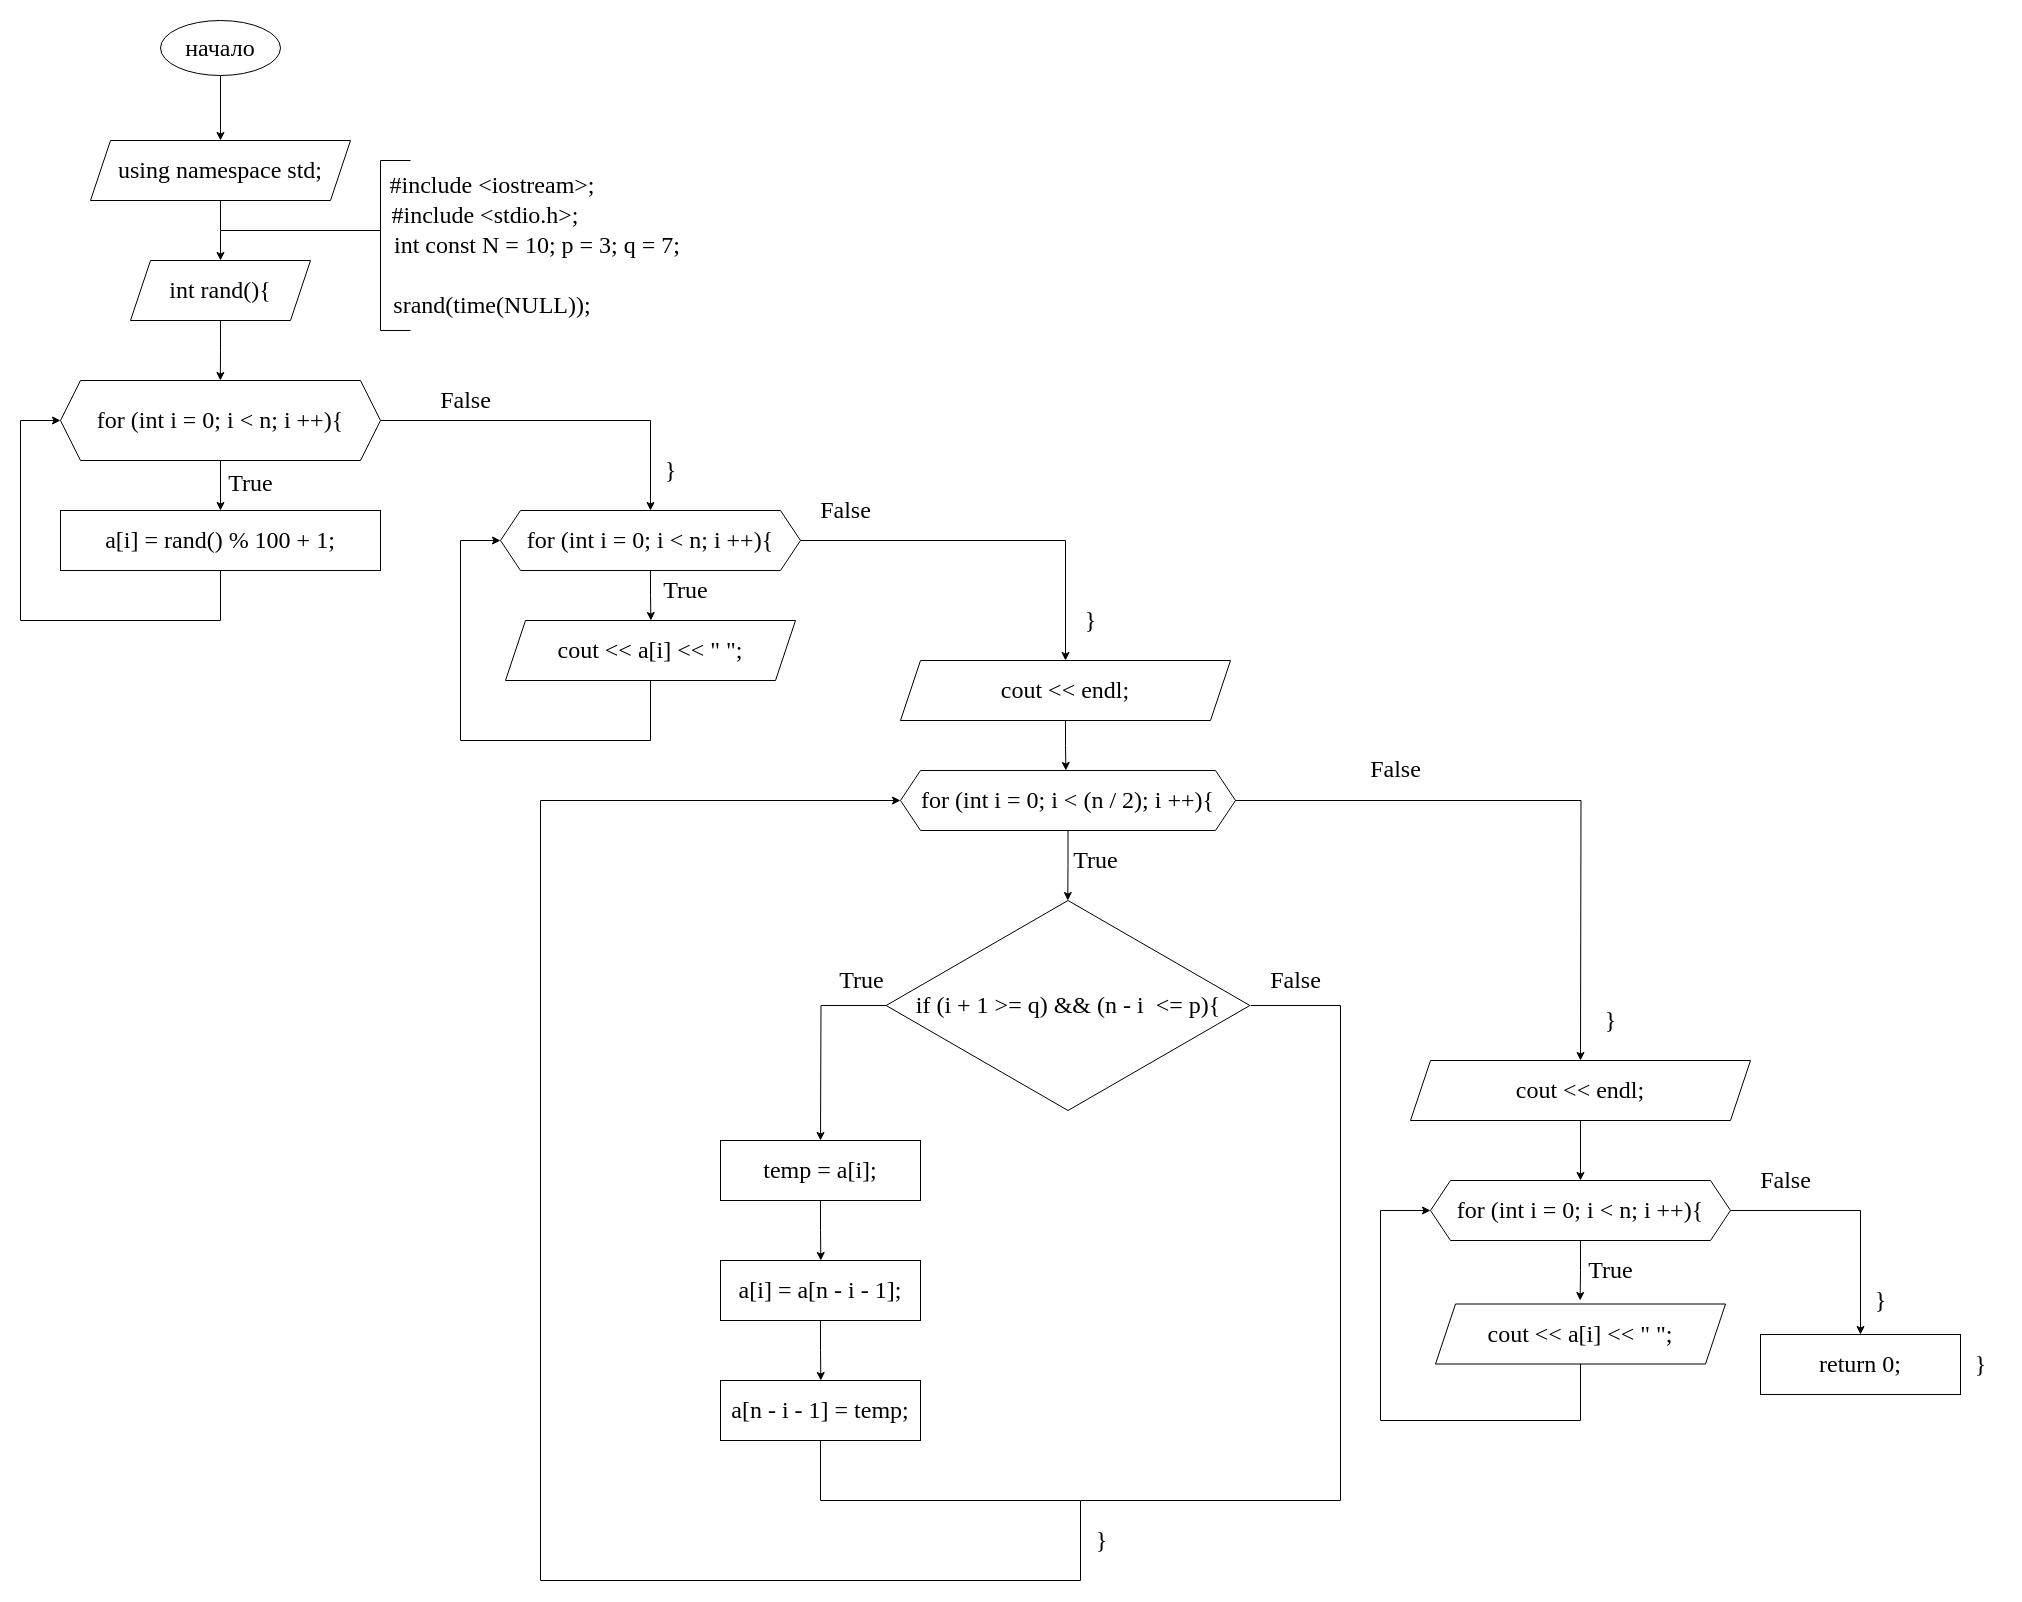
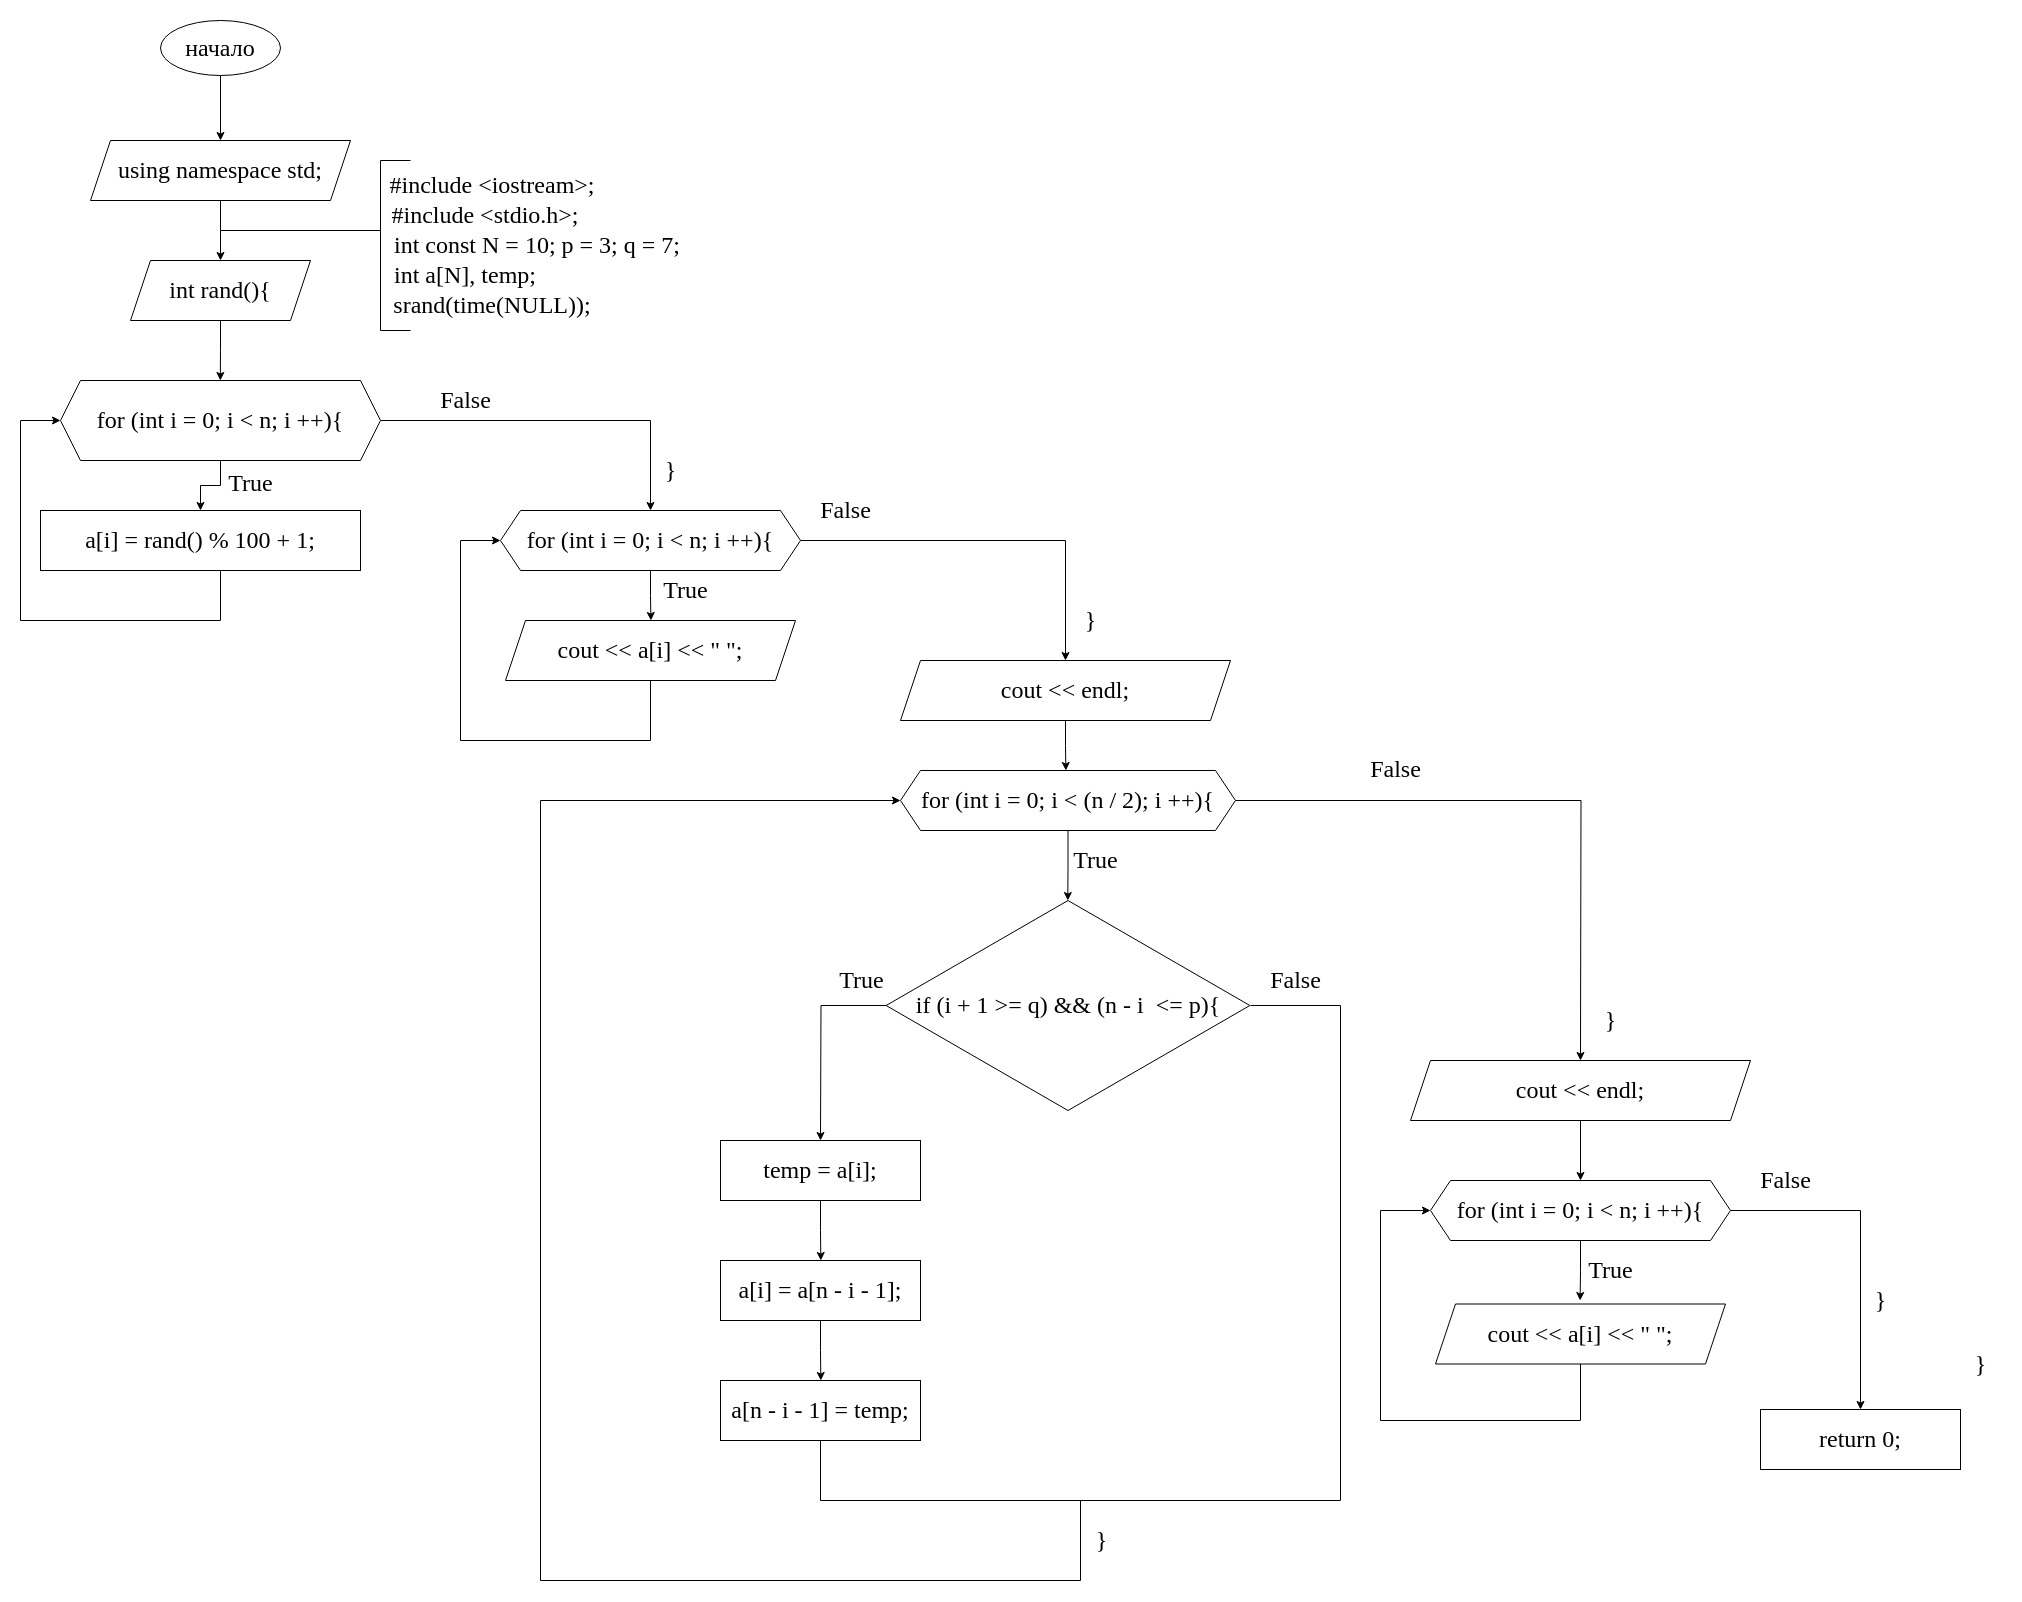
+ <mxCell id="14" value="int a[N], temp;" style="text;html=1;strokeColor=none;fillColor=none;align=center;verticalAlign=middle;whiteSpace=wrap;rounded=0;fontSize=24;fontFamily=Times New Roman;fontColor=default;" parent="1" vertex="1"><mxGeometry x="320" y="260" width="290" height="30" as="geometry" /></mxCell>
- <mxCell id="20" value="a[i] = rand() % 100 + 1;" style="rounded=0;whiteSpace=wrap;html=1;strokeColor=default;align=center;verticalAlign=middle;fontFamily=Times New Roman;fontSize=24;fontColor=default;fillColor=default;" parent="1" vertex="1"><mxGeometry x="60" y="510" width="320" height="60" as="geometry" /></mxCell>
+ <mxCell id="20" value="a[i] = rand() % 100 + 1;" style="rounded=0;whiteSpace=wrap;html=1;strokeColor=default;align=center;verticalAlign=middle;fontFamily=Times New Roman;fontSize=24;fontColor=default;fillColor=default;" parent="1" vertex="1"><mxGeometry x="40" y="510" width="320" height="60" as="geometry" /></mxCell>
- <mxCell id="63" value="return 0;" style="rounded=0;whiteSpace=wrap;html=1;strokeColor=default;align=center;verticalAlign=middle;fontFamily=Times New Roman;fontSize=24;fontColor=default;fillColor=default;" parent="1" vertex="1"><mxGeometry x="1760" y="1334" width="200" height="60" as="geometry" /></mxCell>
+ <mxCell id="63" value="return 0;" style="rounded=0;whiteSpace=wrap;html=1;strokeColor=default;align=center;verticalAlign=middle;fontFamily=Times New Roman;fontSize=24;fontColor=default;fillColor=default;" parent="1" vertex="1"><mxGeometry x="1760" y="1409" width="200" height="60" as="geometry" /></mxCell>
